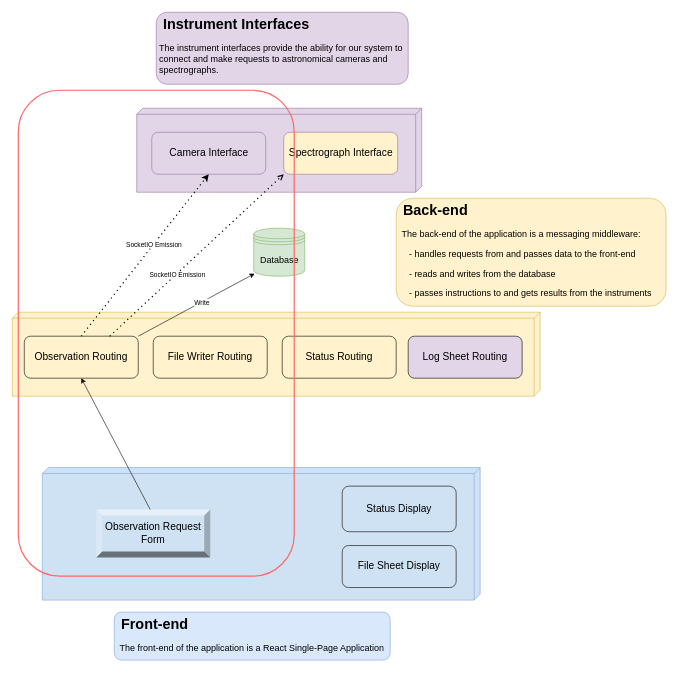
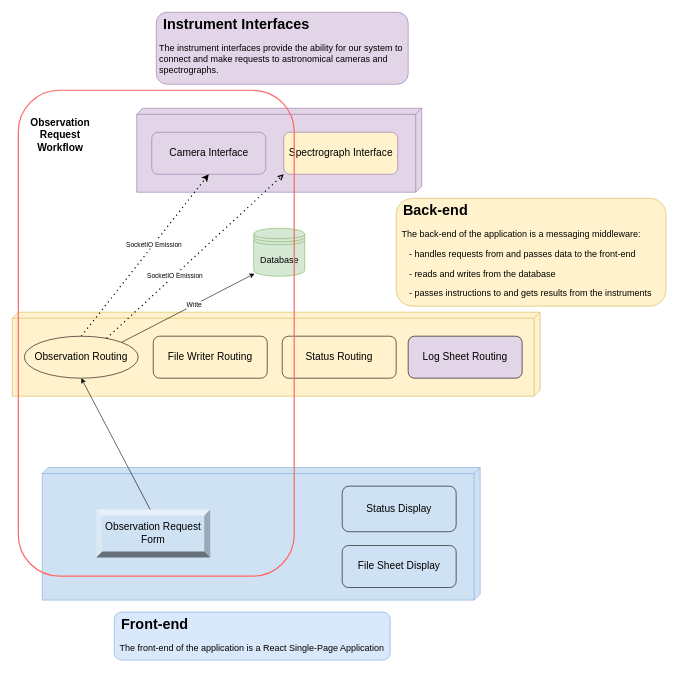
+ <mxCell id="26" value="&lt;b&gt;&lt;font style=&quot;font-size: 17px;&quot;&gt;Observation Request Workflow&lt;/font&gt;&lt;/b&gt;" style="text;html=1;strokeColor=none;fillColor=none;align=center;verticalAlign=middle;whiteSpace=wrap;rounded=0;" parent="1" vertex="1"><mxGeometry x="50" y="180" width="100" height="90" as="geometry" /></mxCell>
- <mxCell id="4" value="&lt;font style=&quot;font-size: 13px;&quot;&gt;&lt;font style=&quot;font-size: 14px;&quot;&gt;&lt;font style=&quot;font-size: 15px;&quot;&gt;&lt;font style=&quot;font-size: 16px;&quot;&gt;&lt;font style=&quot;font-size: 17px;&quot;&gt;Observation Routing &lt;/font&gt;&lt;/font&gt;&lt;/font&gt;&lt;/font&gt;&lt;/font&gt;" style="rounded=1;whiteSpace=wrap;html=1;fillColor=#FFF2CC;" parent="1" vertex="1"><mxGeometry x="40" y="560" width="190" height="70" as="geometry" /></mxCell>
+ <mxCell id="4" value="&lt;font style=&quot;font-size: 13px;&quot;&gt;&lt;font style=&quot;font-size: 14px;&quot;&gt;&lt;font style=&quot;font-size: 15px;&quot;&gt;&lt;font style=&quot;font-size: 16px;&quot;&gt;&lt;font style=&quot;font-size: 17px;&quot;&gt;Observation Routing &lt;/font&gt;&lt;/font&gt;&lt;/font&gt;&lt;/font&gt;&lt;/font&gt;" style="ellipse;whiteSpace=wrap;html=1;fillColor=#FFF2CC;" parent="1" vertex="1"><mxGeometry x="40" y="560" width="190" height="70" as="geometry" /></mxCell>
